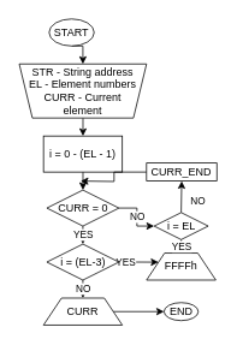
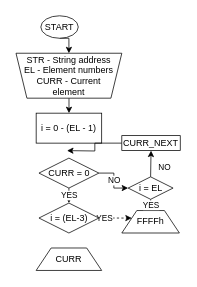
- <mxCell id="21" value="CURR_END" style="rounded=0;whiteSpace=wrap;html=1;" vertex="1" parent="1"><mxGeometry x="162.13" y="180" width="78" height="20" as="geometry" /></mxCell>
+ <mxCell id="21" value="CURR_NEXT" style="rounded=0;whiteSpace=wrap;html=1;" vertex="1" parent="1"><mxGeometry x="162.13" y="180" width="78" height="20" as="geometry" /></mxCell>
- <mxCell id="6" value="" style="edgeStyle=orthogonalEdgeStyle;rounded=0;orthogonalLoop=1;jettySize=auto;html=1;" edge="1" parent="1" source="7" target="10"><mxGeometry relative="1" as="geometry" /></mxCell>
- <mxCell id="15" value="YES" style="edgeStyle=orthogonalEdgeStyle;rounded=0;orthogonalLoop=1;jettySize=auto;html=1;exitX=1;exitY=0.5;exitDx=0;exitDy=0;entryX=0;entryY=0.25;entryDx=0;entryDy=0;" edge="1" parent="1" source="16" target="13"><mxGeometry x="-0.679" relative="1" as="geometry"><mxPoint as="offset" /></mxGeometry></mxCell>
+ <mxCell id="15" value="YES" style="edgeStyle=orthogonalEdgeStyle;rounded=0;orthogonalLoop=1;jettySize=auto;html=1;exitX=1;exitY=0.5;exitDx=0;exitDy=0;entryX=0;entryY=0.25;entryDx=0;entryDy=0;dashed=1;" edge="1" parent="1" source="16" target="13"><mxGeometry x="-0.679" relative="1" as="geometry"><mxPoint as="offset" /></mxGeometry></mxCell>
- <mxCell id="14" value="NO" style="edgeStyle=orthogonalEdgeStyle;rounded=0;orthogonalLoop=1;jettySize=auto;html=1;exitX=0.5;exitY=1;exitDx=0;exitDy=0;entryX=0.5;entryY=0;entryDx=0;entryDy=0;" edge="1" parent="1" source="16" target="12"><mxGeometry relative="1" as="geometry"><mxPoint x="92" y="340" as="targetPoint" /></mxGeometry></mxCell>
- <mxCell id="11" style="edgeStyle=orthogonalEdgeStyle;rounded=0;orthogonalLoop=1;jettySize=auto;html=1;exitX=1;exitY=0.5;exitDx=0;exitDy=0;entryX=0;entryY=0.5;entryDx=0;entryDy=0;" edge="1" parent="1" source="12" target="22"><mxGeometry relative="1" as="geometry" /></mxCell>
- <mxCell id="22" value="END" style="ellipse;whiteSpace=wrap;html=1;" vertex="1" parent="1"><mxGeometry x="181.57" y="335" width="38" height="20" as="geometry" /></mxCell>
